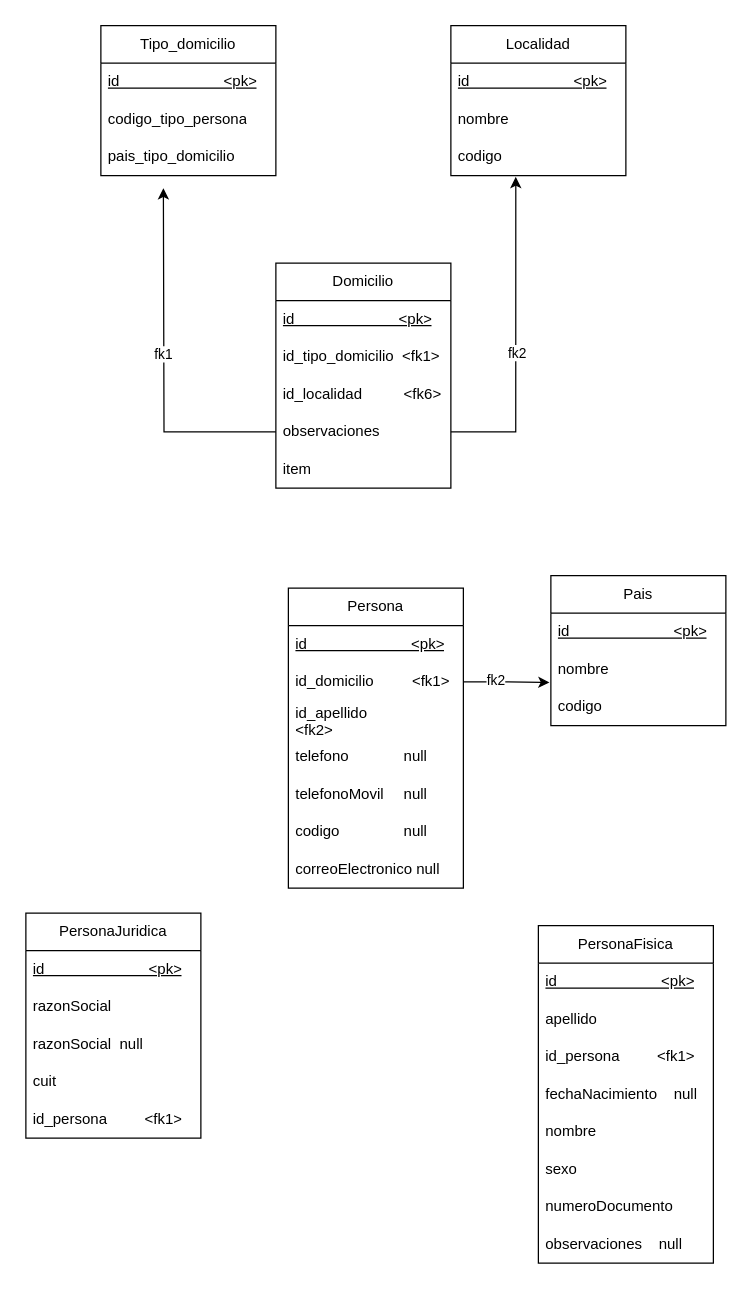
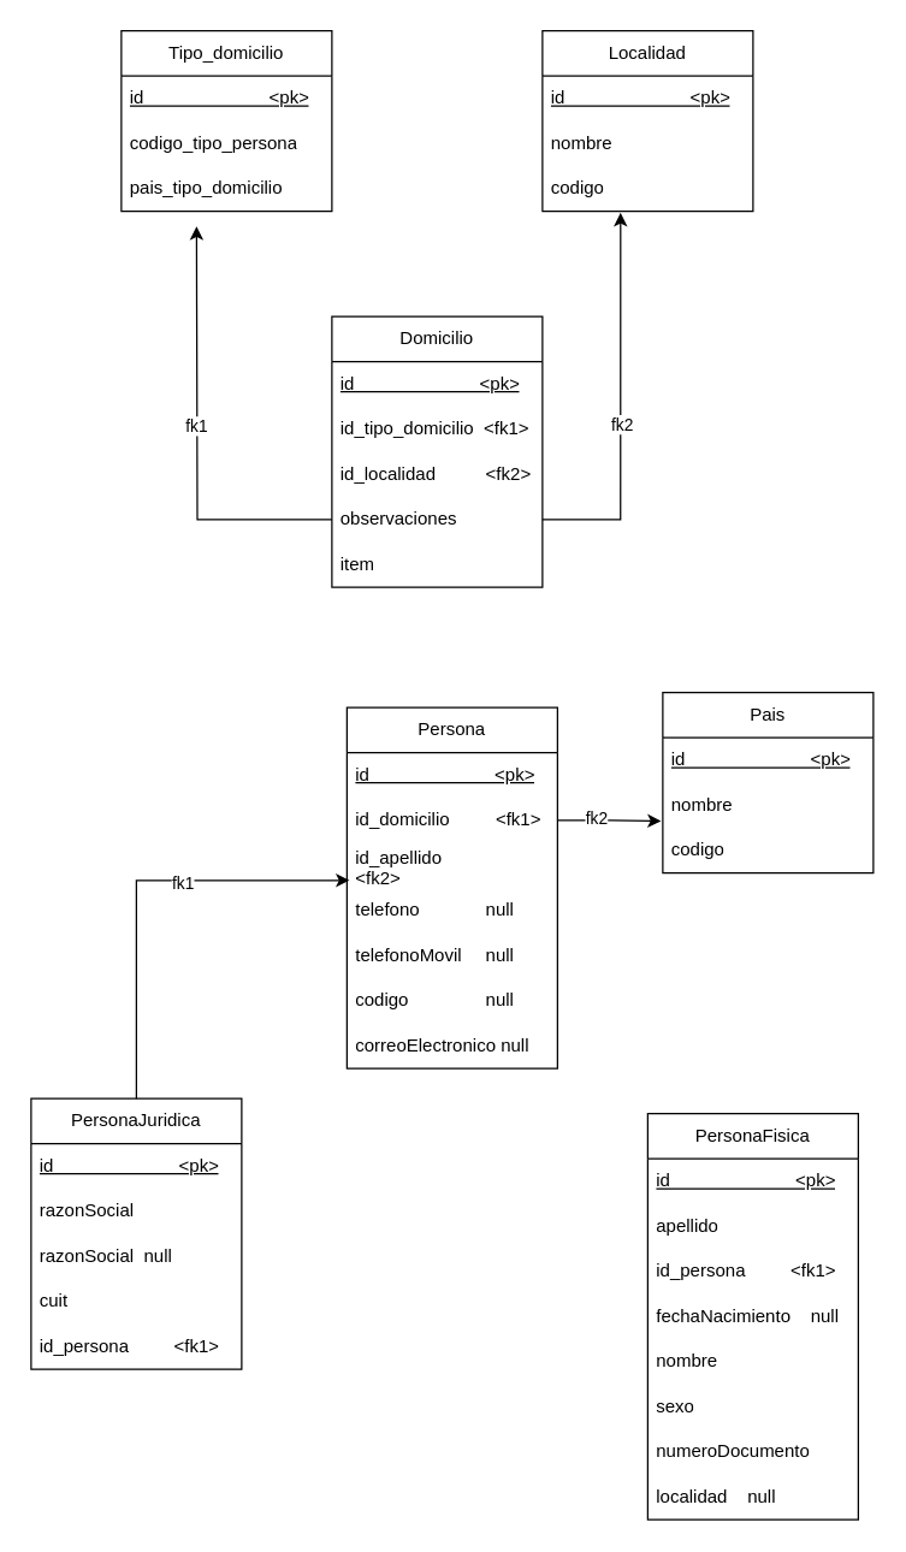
- <mxCell id="15" value="id_localidad&lt;span style=&quot;white-space: pre;&quot;&gt;&#09;&lt;/span&gt;&amp;nbsp;&amp;nbsp;&amp;nbsp;&amp;nbsp; &amp;lt;fk6&amp;gt;" style="text;strokeColor=none;fillColor=none;align=left;verticalAlign=middle;spacingLeft=4;spacingRight=4;overflow=hidden;points=[[0,0.5],[1,0.5]];portConstraint=eastwest;rotatable=0;whiteSpace=wrap;html=1;" vertex="1" parent="10"><mxGeometry y="90" width="140" height="30" as="geometry" /></mxCell>
+ <mxCell id="15" value="id_localidad&lt;span style=&quot;white-space: pre;&quot;&gt;&#09;&lt;/span&gt;&amp;nbsp;&amp;nbsp;&amp;nbsp;&amp;nbsp; &amp;lt;fk2&amp;gt;" style="text;strokeColor=none;fillColor=none;align=left;verticalAlign=middle;spacingLeft=4;spacingRight=4;overflow=hidden;points=[[0,0.5],[1,0.5]];portConstraint=eastwest;rotatable=0;whiteSpace=wrap;html=1;" vertex="1" parent="10"><mxGeometry y="90" width="140" height="30" as="geometry" /></mxCell>
+ <mxCell id="40" style="edgeStyle=orthogonalEdgeStyle;rounded=0;orthogonalLoop=1;jettySize=auto;html=1;entryX=0.012;entryY=0.83;entryDx=0;entryDy=0;entryPerimeter=0;" edge="1" parent="1" source="34" target="23"><mxGeometry relative="1" as="geometry" /></mxCell>
+ <mxCell id="41" value="fk1" style="edgeLabel;html=1;align=center;verticalAlign=middle;resizable=0;points=[];" vertex="1" connectable="0" parent="40"><mxGeometry x="0.229" y="-2" relative="1" as="geometry"><mxPoint as="offset" /></mxGeometry></mxCell>
- <mxCell id="50" value="observaciones&amp;nbsp;&amp;nbsp;&amp;nbsp; null" style="text;strokeColor=none;fillColor=none;align=left;verticalAlign=middle;spacingLeft=4;spacingRight=4;overflow=hidden;points=[[0,0.5],[1,0.5]];portConstraint=eastwest;rotatable=0;whiteSpace=wrap;html=1;" vertex="1" parent="42"><mxGeometry y="240" width="140" height="30" as="geometry" /></mxCell>
+ <mxCell id="50" value="localidad&amp;nbsp;&amp;nbsp;&amp;nbsp; null" style="text;strokeColor=none;fillColor=none;align=left;verticalAlign=middle;spacingLeft=4;spacingRight=4;overflow=hidden;points=[[0,0.5],[1,0.5]];portConstraint=eastwest;rotatable=0;whiteSpace=wrap;html=1;" vertex="1" parent="42"><mxGeometry y="240" width="140" height="30" as="geometry" /></mxCell>
